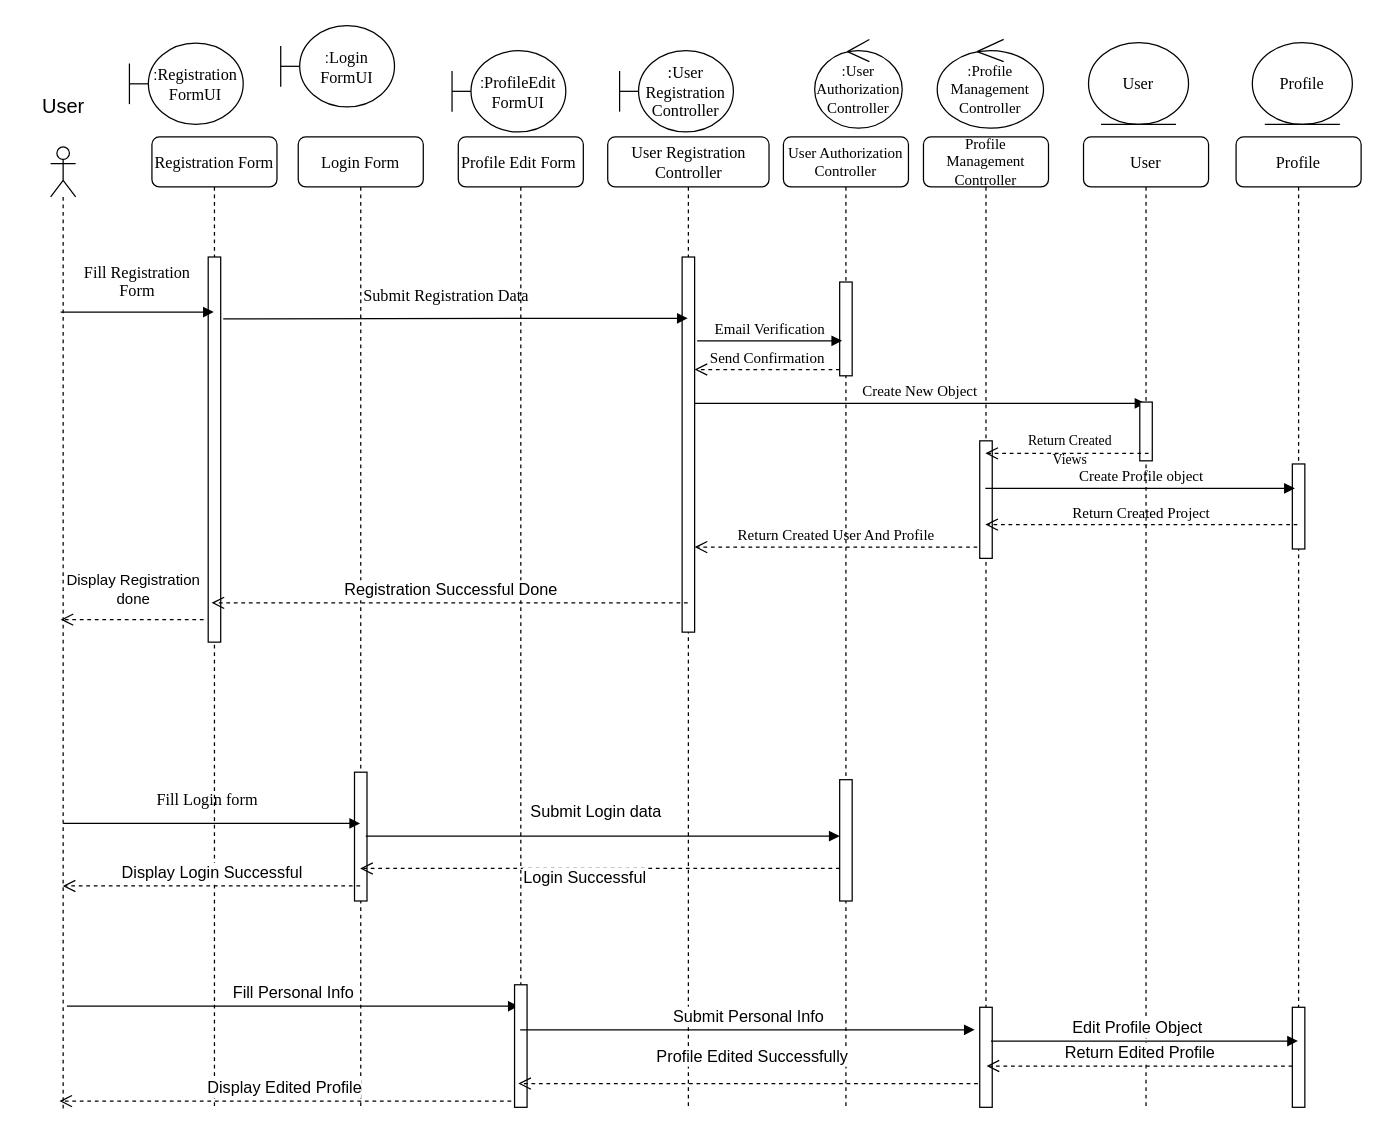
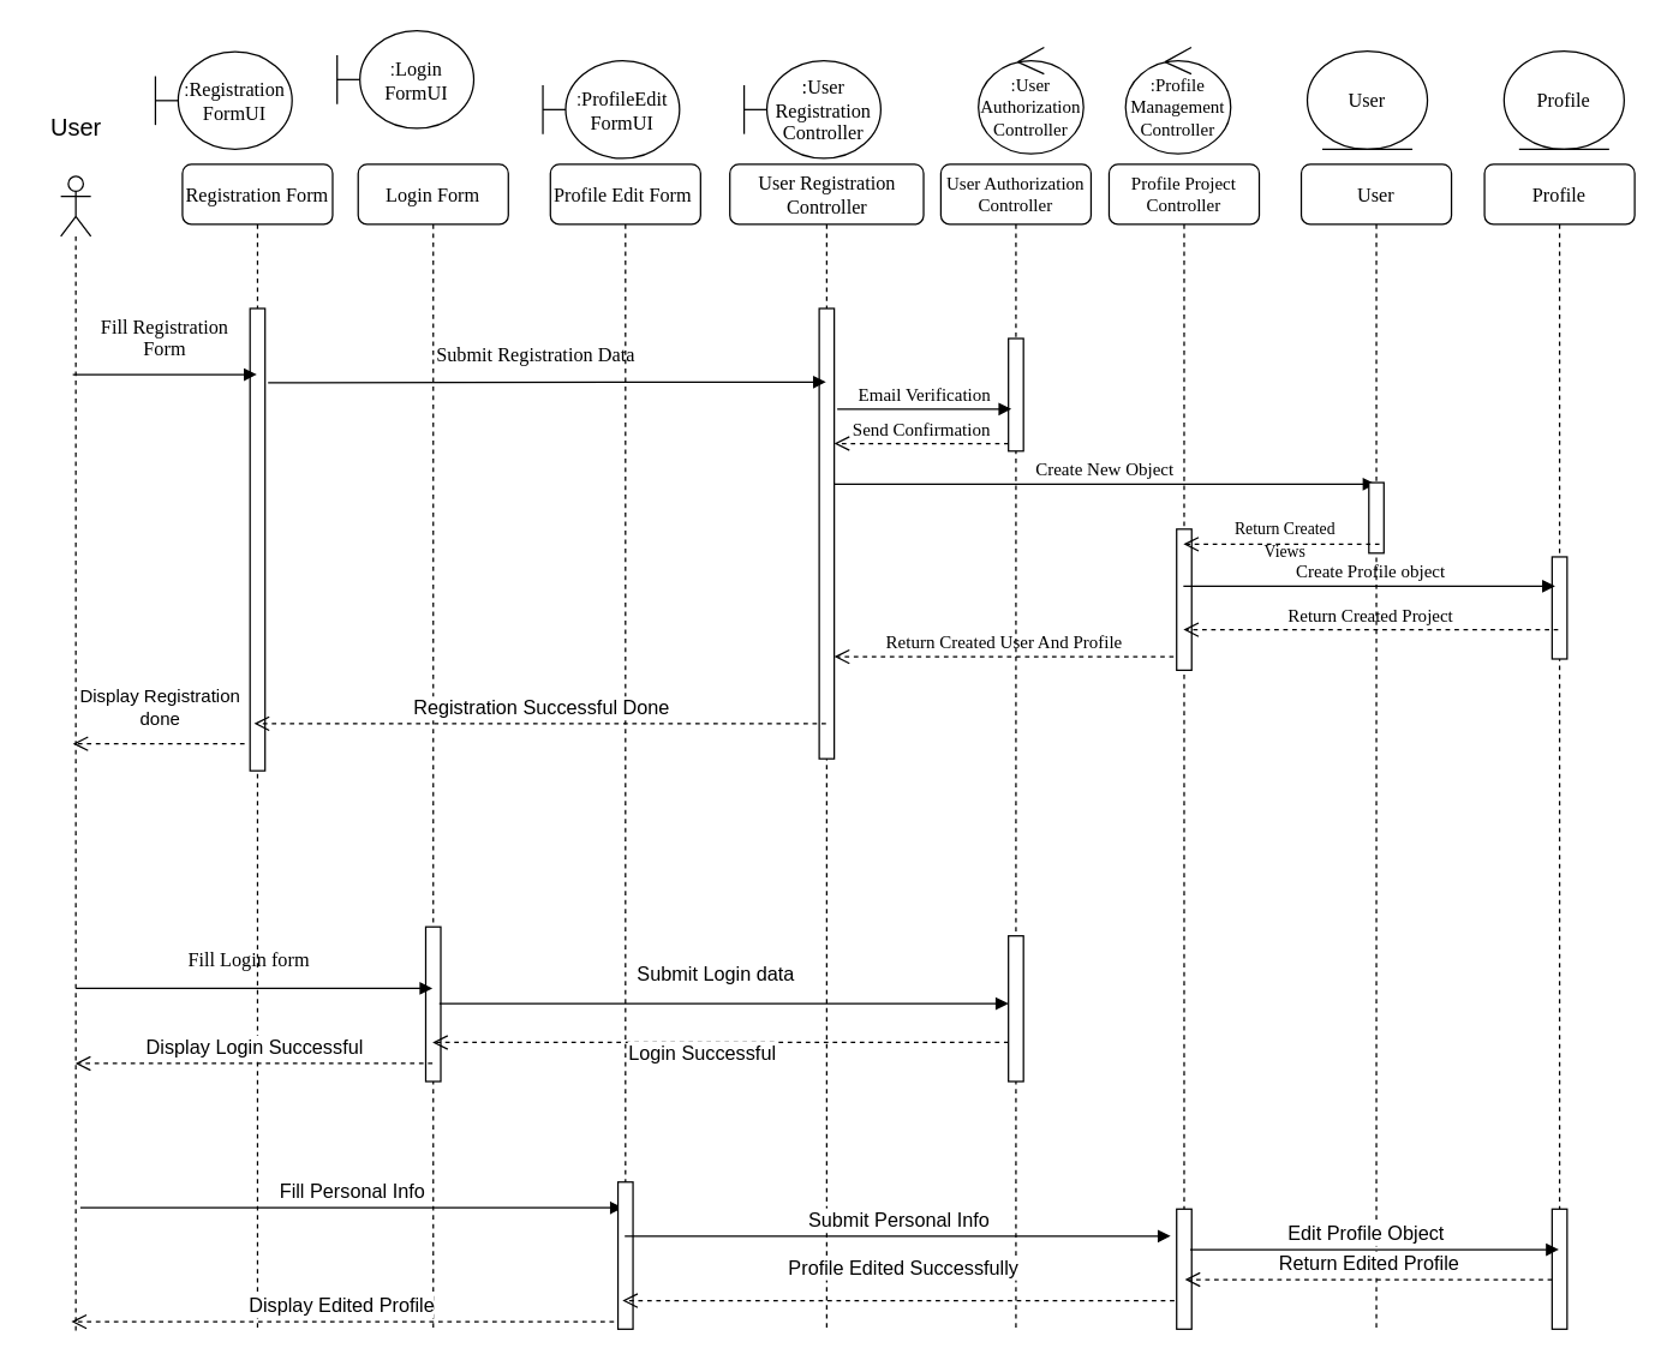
- <mxCell id="49" value="&lt;span style=&quot;font-family: Verdana;&quot;&gt;:Profile Management Controller&lt;/span&gt;" style="ellipse;shape=umlControl;whiteSpace=wrap;html=1;" vertex="1" parent="1"><mxGeometry x="749" y="31" width="85" height="71" as="geometry" /></mxCell>
+ <mxCell id="49" value="&lt;span style=&quot;font-family: Verdana;&quot;&gt;:Profile Management Controller&lt;/span&gt;" style="ellipse;shape=umlControl;whiteSpace=wrap;html=1;" vertex="1" parent="1"><mxGeometry x="749" y="31" width="70" height="71" as="geometry" /></mxCell>
- <mxCell id="18" value="Profile Management Controller" style="shape=umlLifeline;perimeter=lifelinePerimeter;whiteSpace=wrap;html=1;container=1;collapsible=0;recursiveResize=0;outlineConnect=0;rounded=1;shadow=0;comic=0;labelBackgroundColor=none;strokeWidth=1;fontFamily=Verdana;fontSize=12;align=center;" vertex="1" parent="1"><mxGeometry x="738" y="109" width="100" height="777" as="geometry" /></mxCell>
+ <mxCell id="18" value="Profile Project Controller" style="shape=umlLifeline;perimeter=lifelinePerimeter;whiteSpace=wrap;html=1;container=1;collapsible=0;recursiveResize=0;outlineConnect=0;rounded=1;shadow=0;comic=0;labelBackgroundColor=none;strokeWidth=1;fontFamily=Verdana;fontSize=12;align=center;" vertex="1" parent="1"><mxGeometry x="738" y="109" width="100" height="777" as="geometry" /></mxCell>
